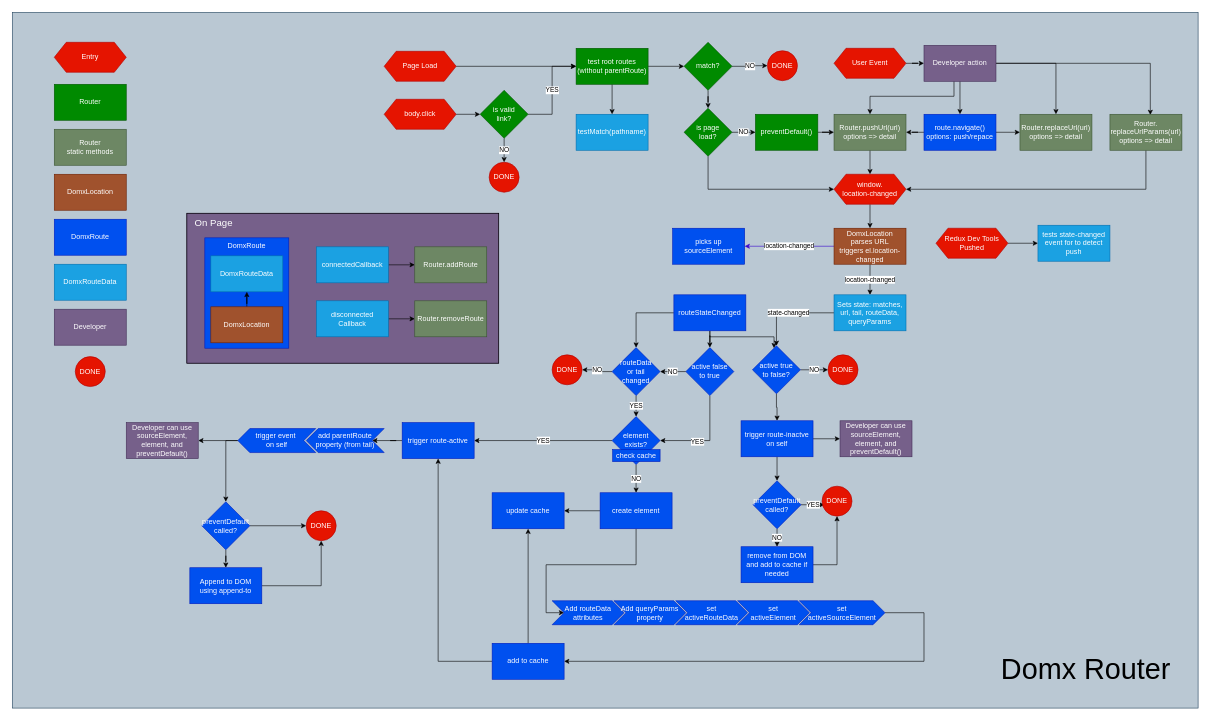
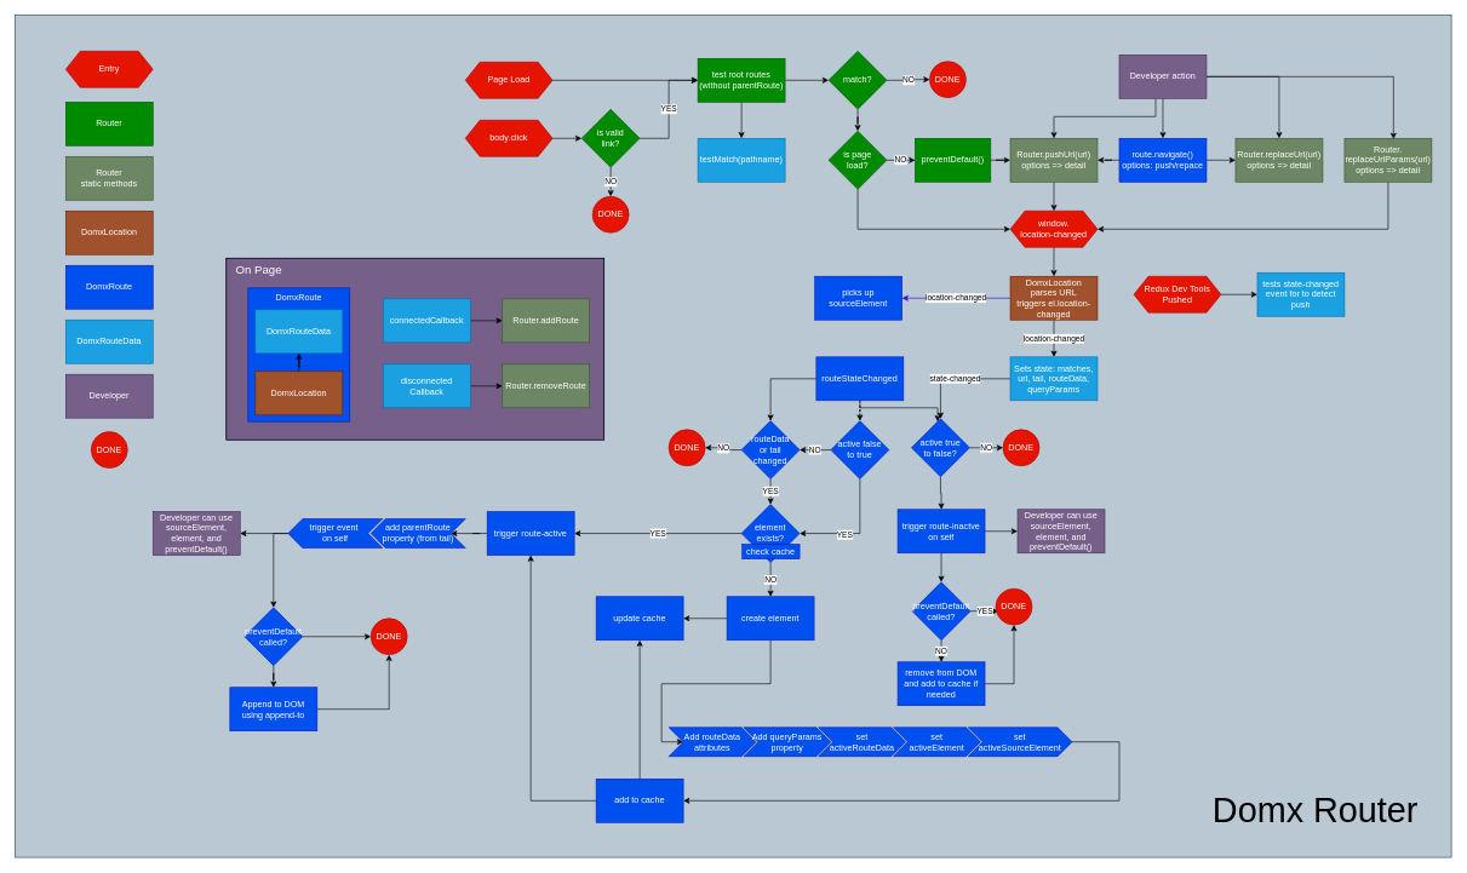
- <mxCell id="95" value="User Event" style="shape=hexagon;perimeter=hexagonPerimeter2;whiteSpace=wrap;html=1;fixedSize=1;fillColor=#e51400;strokeColor=#B20000;fontColor=#ffffff;" vertex="1" parent="1"><mxGeometry x="1390" y="80" width="120" height="50" as="geometry" /></mxCell>
- <mxCell id="94" value="" style="edgeStyle=orthogonalEdgeStyle;rounded=0;orthogonalLoop=1;jettySize=auto;html=1;" edge="1" parent="1" source="95" target="100"><mxGeometry relative="1" as="geometry" /></mxCell>
- <mxCell id="21" value="" style="edgeStyle=orthogonalEdgeStyle;rounded=0;orthogonalLoop=1;jettySize=auto;html=1;" edge="1" parent="1" source="24" target="28"><mxGeometry relative="1" as="geometry" /></mxCell>
+ <mxCell id="21" value="" style="edgeStyle=orthogonalEdgeStyle;rounded=0;orthogonalLoop=1;jettySize=auto;html=1;dashed=1;" edge="1" parent="1" source="24" target="28"><mxGeometry relative="1" as="geometry" /></mxCell>
